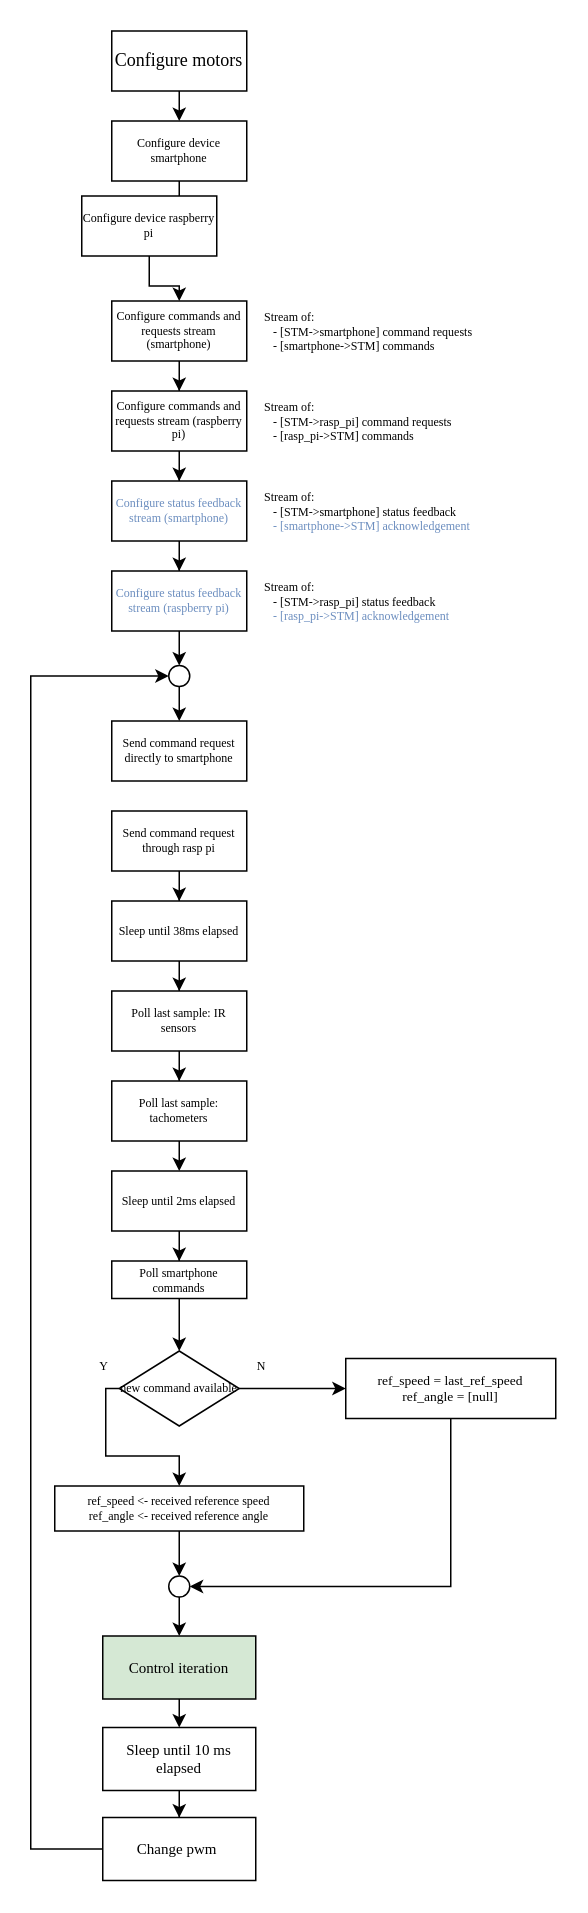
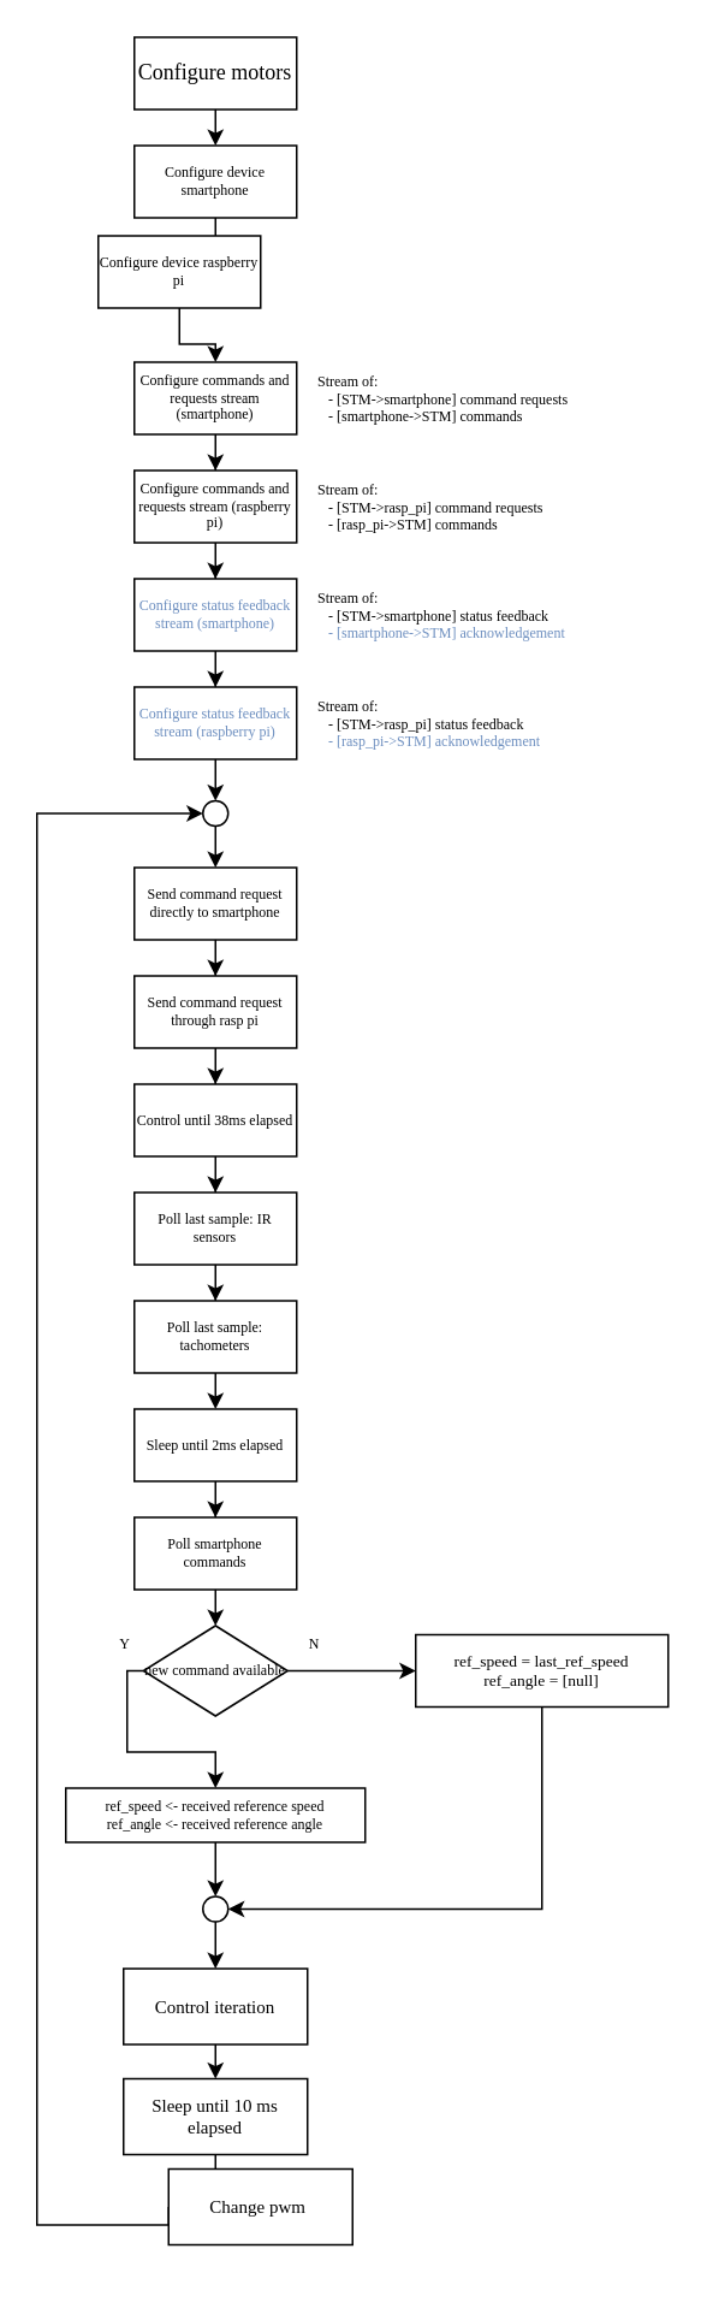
+ <mxCell id="12" value="" style="edgeStyle=orthogonalEdgeStyle;rounded=0;orthogonalLoop=1;jettySize=auto;html=1;fontFamily=Consolas;fontSize=10;fontColor=#000000;entryX=0.5;entryY=0;entryDx=0;entryDy=0;" edge="1" parent="1" source="13" target="42"><mxGeometry relative="1" as="geometry" /></mxCell>
- <mxCell id="15" value="&lt;font color=&quot;#000000&quot;&gt;Sleep until 38ms elapsed&lt;/font&gt;" style="rounded=0;whiteSpace=wrap;html=1;fontSize=8;fontFamily=Consolas;fontColor=#6C8EBF;" vertex="1" parent="1"><mxGeometry x="74" y="600" width="90" height="40" as="geometry" /></mxCell>
+ <mxCell id="15" value="&lt;font color=&quot;#000000&quot;&gt;Control until 38ms elapsed&lt;/font&gt;" style="rounded=0;whiteSpace=wrap;html=1;fontSize=8;fontFamily=Consolas;fontColor=#6C8EBF;" vertex="1" parent="1"><mxGeometry x="74" y="600" width="90" height="40" as="geometry" /></mxCell>
- <mxCell id="31" value="&lt;font color=&quot;#000000&quot;&gt;Poll smartphone commands&lt;/font&gt;" style="rounded=0;whiteSpace=wrap;html=1;fontSize=8;fontFamily=Consolas;fontColor=#6C8EBF;" vertex="1" parent="1"><mxGeometry x="74" y="840" width="90" height="25" as="geometry" /></mxCell>
+ <mxCell id="31" value="&lt;font color=&quot;#000000&quot;&gt;Poll smartphone commands&lt;/font&gt;" style="rounded=0;whiteSpace=wrap;html=1;fontSize=8;fontFamily=Consolas;fontColor=#6C8EBF;" vertex="1" parent="1"><mxGeometry x="74" y="840" width="90" height="40" as="geometry" /></mxCell>
- <mxCell id="45" value="Control iteration" style="rounded=0;whiteSpace=wrap;html=1;fontFamily=Consolas;fontSize=10;fontColor=#000000;align=center;fillColor=#d5e8d4;" vertex="1" parent="1"><mxGeometry x="68" y="1090" width="102" height="42" as="geometry" /></mxCell>
+ <mxCell id="45" value="Control iteration" style="rounded=0;whiteSpace=wrap;html=1;fontFamily=Consolas;fontSize=10;fontColor=#000000;align=center;" vertex="1" parent="1"><mxGeometry x="68" y="1090" width="102" height="42" as="geometry" /></mxCell>
- <mxCell id="50" value="Change pwm&amp;nbsp;" style="rounded=0;whiteSpace=wrap;html=1;fontFamily=Consolas;fontSize=10;fontColor=#000000;align=center;" vertex="1" parent="1"><mxGeometry x="68" y="1211" width="102" height="42" as="geometry" /></mxCell>
+ <mxCell id="50" value="Change pwm&amp;nbsp;" style="rounded=0;whiteSpace=wrap;html=1;fontFamily=Consolas;fontSize=10;fontColor=#000000;align=center;" vertex="1" parent="1"><mxGeometry x="93" y="1201" width="102" height="42" as="geometry" /></mxCell>
